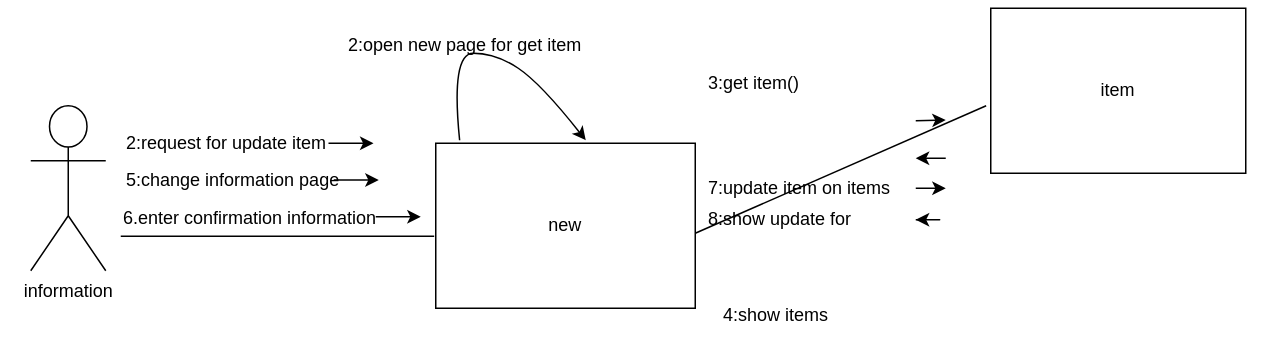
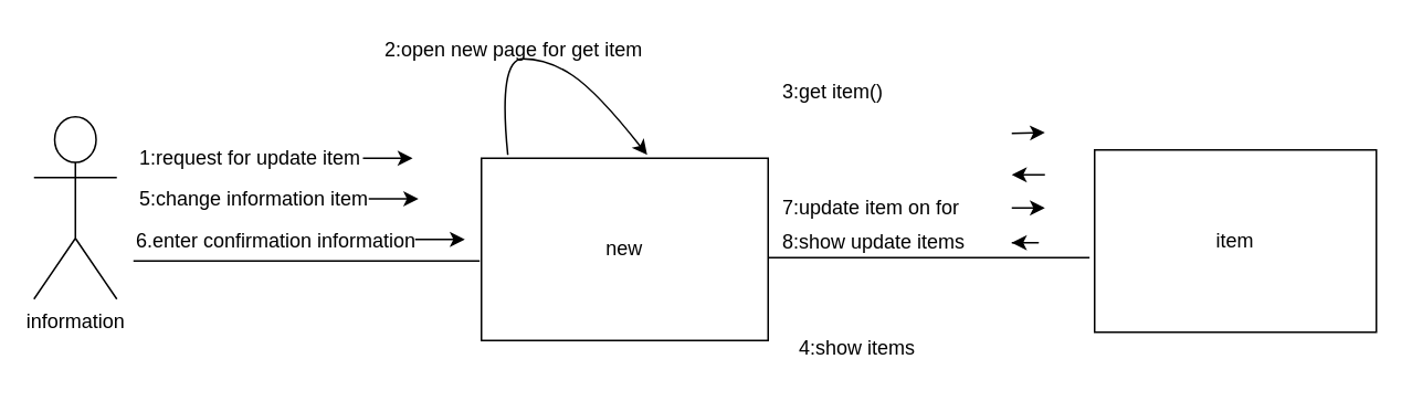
- <mxCell id="3" value="item" style="rounded=0;whiteSpace=wrap;html=1;" parent="1" vertex="1"><mxGeometry x="660" y="5" width="170" height="110" as="geometry" /></mxCell>
+ <mxCell id="3" value="item" style="rounded=0;whiteSpace=wrap;html=1;" parent="1" vertex="1"><mxGeometry x="660" y="90" width="170" height="110" as="geometry" /></mxCell>
- <mxCell id="5" value="2:request for update item " style="text;html=1;resizable=0;points=[];autosize=1;align=left;verticalAlign=top;spacingTop=-4;" parent="1" vertex="1"><mxGeometry x="82" y="85" width="150" height="20" as="geometry" /></mxCell>
+ <mxCell id="5" value="1:request for update item " style="text;html=1;resizable=0;points=[];autosize=1;align=left;verticalAlign=top;spacingTop=-4;" parent="1" vertex="1"><mxGeometry x="82" y="85" width="150" height="20" as="geometry" /></mxCell>
- <mxCell id="10" value="5:change information page" style="text;html=1;resizable=0;points=[];autosize=1;align=left;verticalAlign=top;spacingTop=-4;" parent="1" vertex="1"><mxGeometry x="82" y="110" width="150" height="20" as="geometry" /></mxCell>
+ <mxCell id="10" value="5:change information item" style="text;html=1;resizable=0;points=[];autosize=1;align=left;verticalAlign=top;spacingTop=-4;" parent="1" vertex="1"><mxGeometry x="82" y="110" width="150" height="20" as="geometry" /></mxCell>
- <mxCell id="18" value="7:update item on items" style="text;html=1;resizable=0;points=[];autosize=1;align=left;verticalAlign=top;spacingTop=-4;" parent="1" vertex="1"><mxGeometry x="470" y="115" width="130" height="20" as="geometry" /></mxCell>
+ <mxCell id="18" value="7:update item on for" style="text;html=1;resizable=0;points=[];autosize=1;align=left;verticalAlign=top;spacingTop=-4;" parent="1" vertex="1"><mxGeometry x="470" y="115" width="130" height="20" as="geometry" /></mxCell>
- <mxCell id="20" value="8:show update for" style="text;html=1;resizable=0;points=[];autosize=1;align=left;verticalAlign=top;spacingTop=-4;" parent="1" vertex="1"><mxGeometry x="470" y="136" width="120" height="20" as="geometry" /></mxCell>
+ <mxCell id="20" value="8:show update items" style="text;html=1;resizable=0;points=[];autosize=1;align=left;verticalAlign=top;spacingTop=-4;" parent="1" vertex="1"><mxGeometry x="470" y="136" width="120" height="20" as="geometry" /></mxCell>
